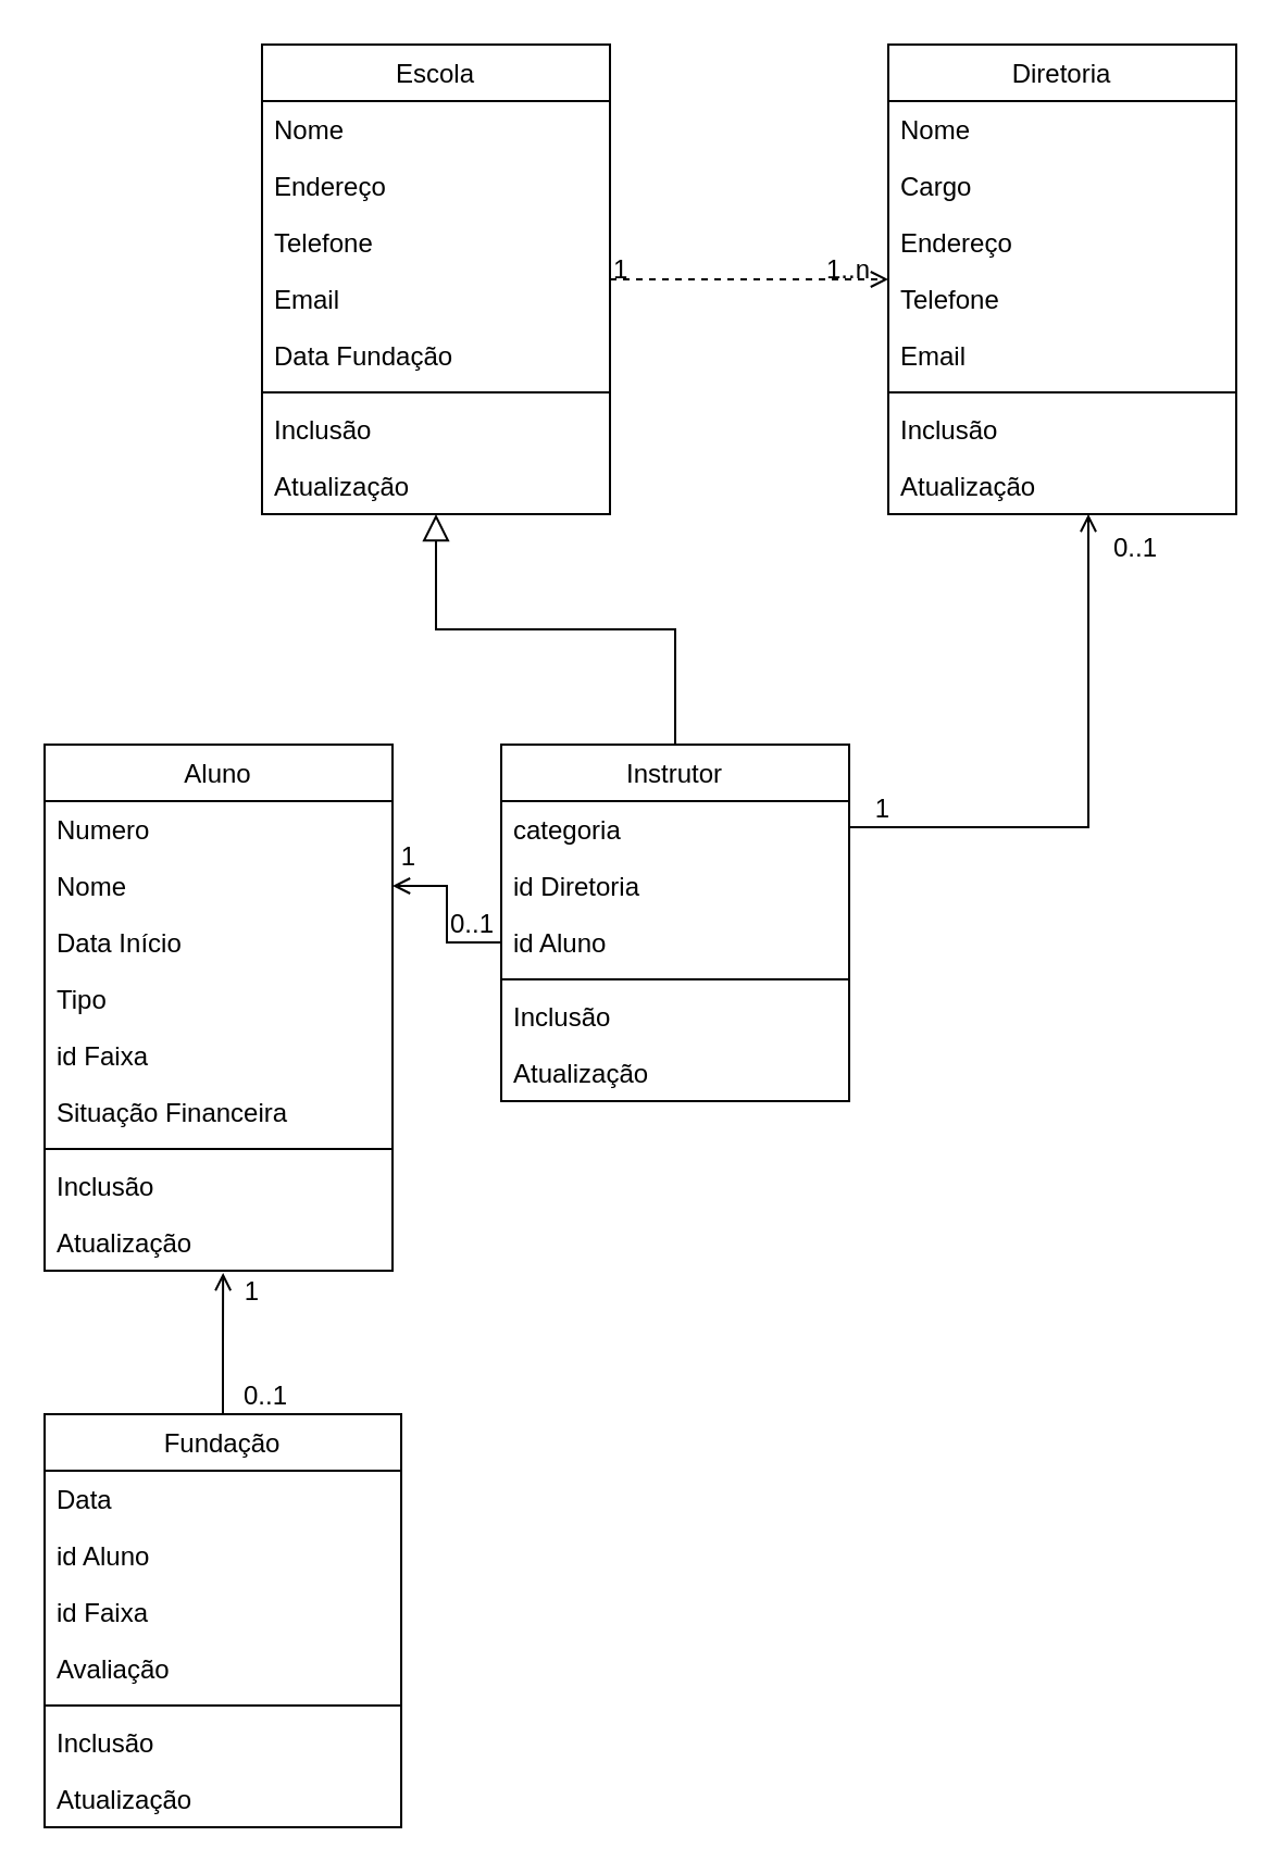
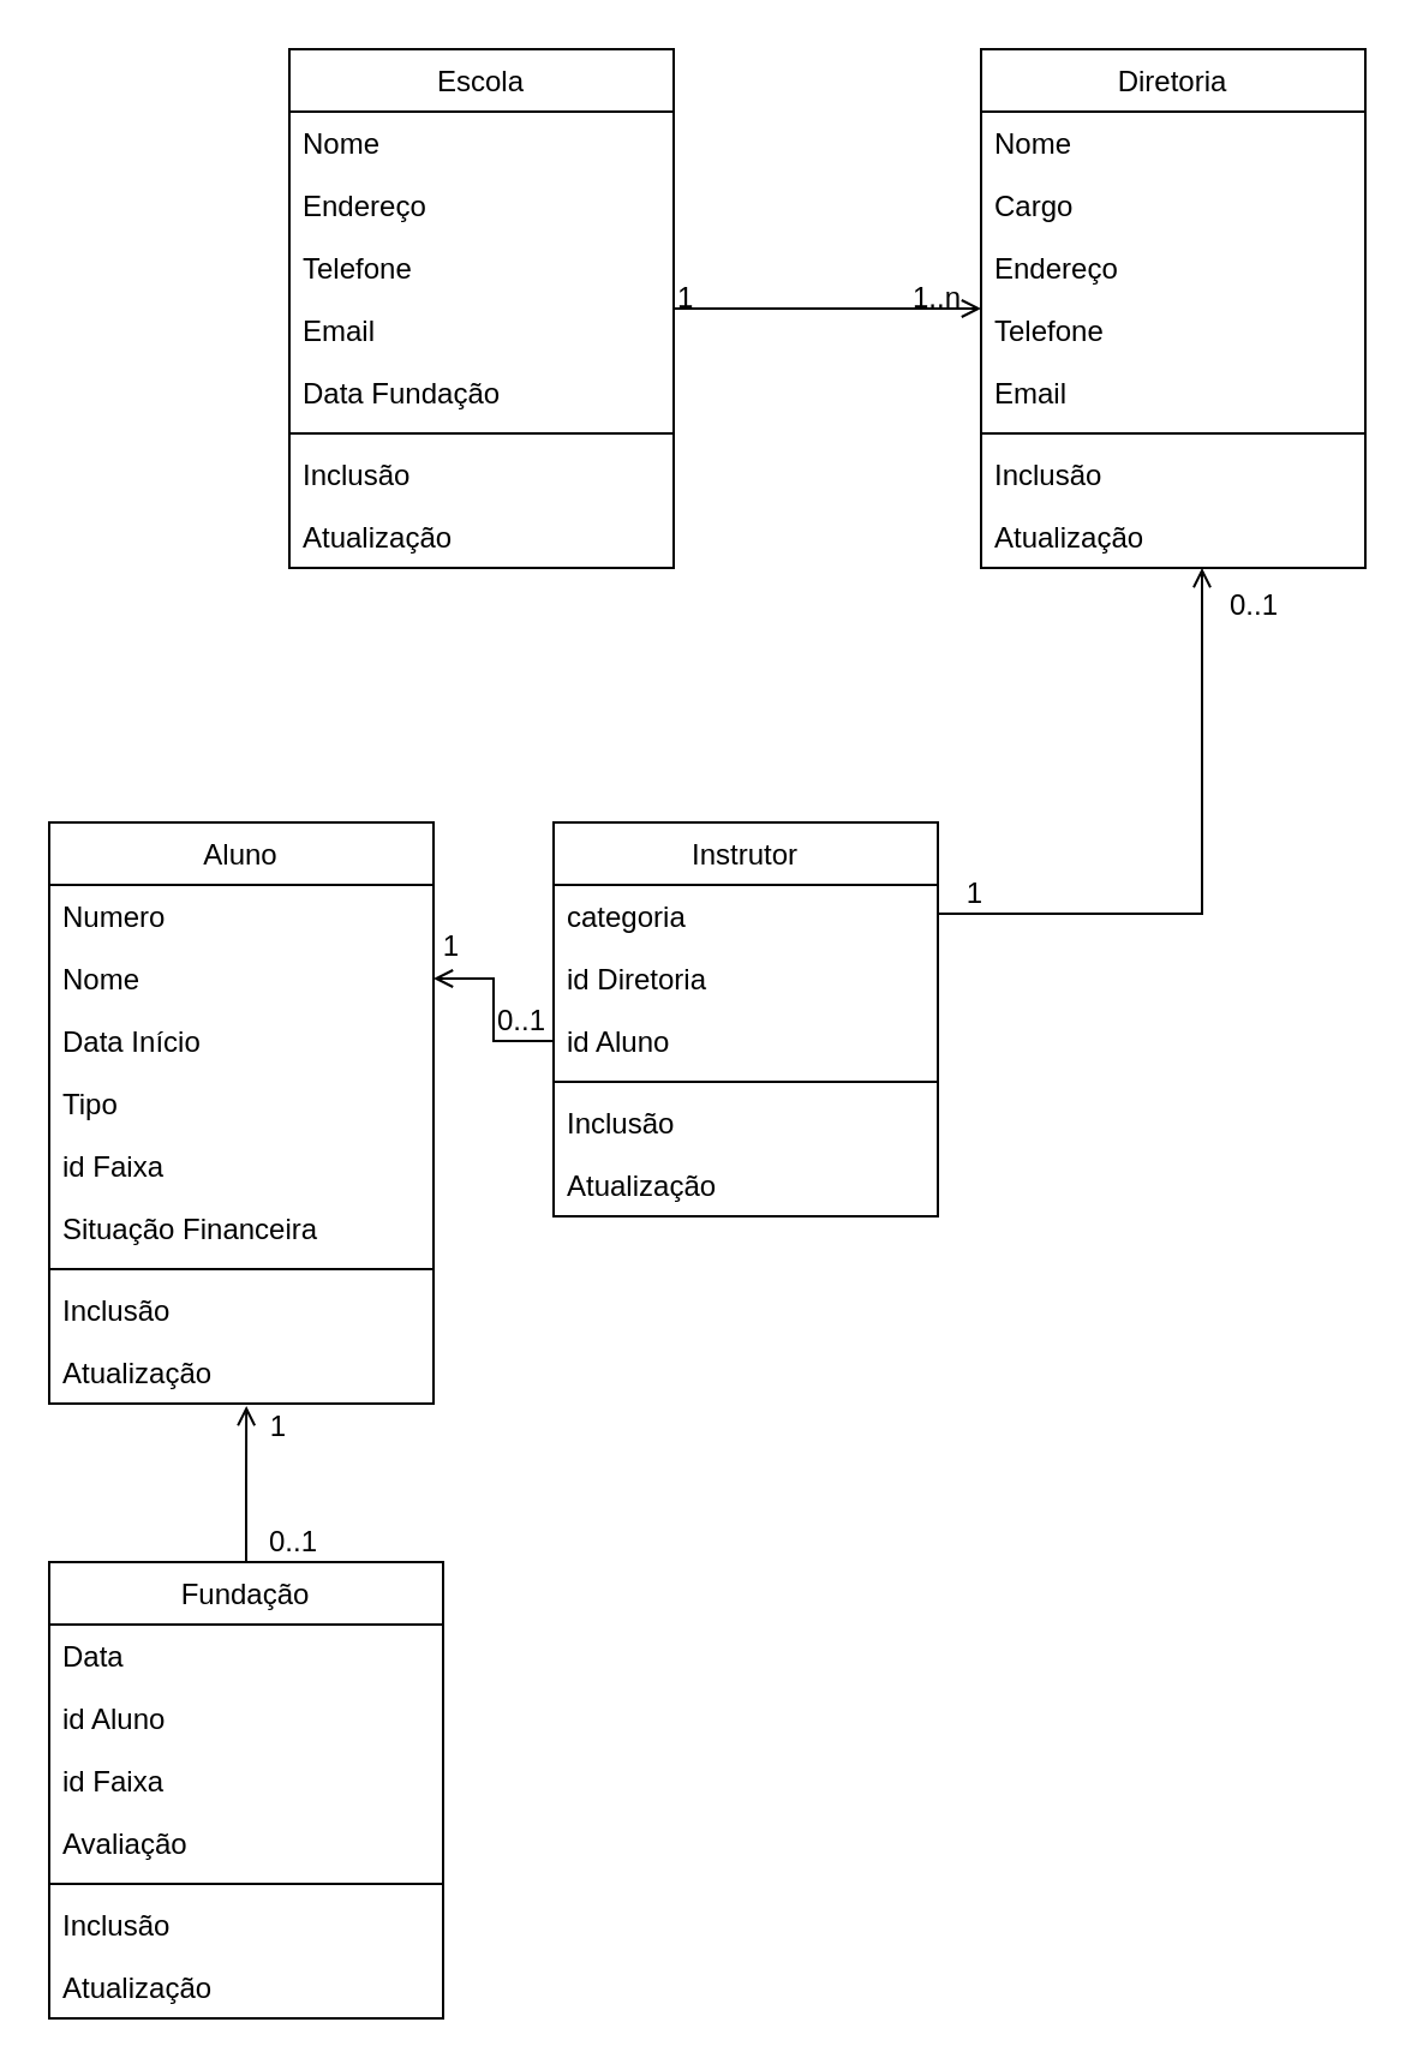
- <mxCell id="38" value="" style="endArrow=open;shadow=0;strokeWidth=1;rounded=0;endFill=1;edgeStyle=elbowEdgeStyle;elbow=vertical;dashed=1;" parent="1" source="2" target="29" edge="1"><mxGeometry x="0.5" y="41" relative="1" as="geometry"><mxPoint x="280" y="92" as="sourcePoint" /><mxPoint x="440" y="92" as="targetPoint" /><mxPoint x="-40" y="32" as="offset" /></mxGeometry></mxCell>
+ <mxCell id="38" value="" style="endArrow=open;shadow=0;strokeWidth=1;rounded=0;endFill=1;edgeStyle=elbowEdgeStyle;elbow=vertical;" parent="1" source="2" target="29" edge="1"><mxGeometry x="0.5" y="41" relative="1" as="geometry"><mxPoint x="280" y="92" as="sourcePoint" /><mxPoint x="440" y="92" as="targetPoint" /><mxPoint x="-40" y="32" as="offset" /></mxGeometry></mxCell>
- <mxCell id="28" value="" style="endArrow=block;endSize=10;endFill=0;shadow=0;strokeWidth=1;rounded=0;edgeStyle=elbowEdgeStyle;elbow=vertical;" parent="1" source="21" target="2" edge="1"><mxGeometry width="160" relative="1" as="geometry"><mxPoint x="110" y="273" as="sourcePoint" /><mxPoint x="210" y="171" as="targetPoint" /></mxGeometry></mxCell>
